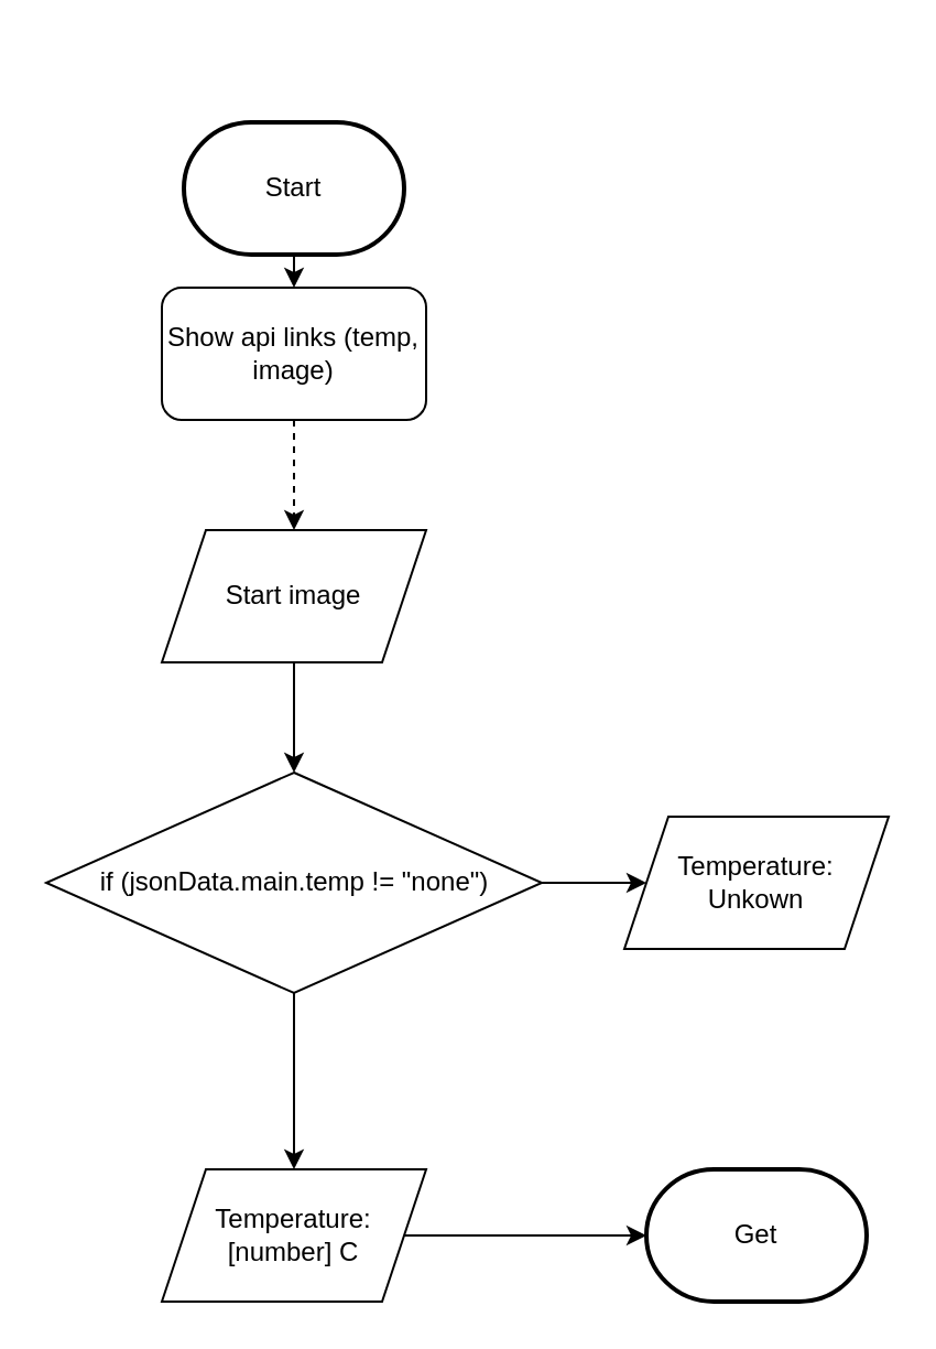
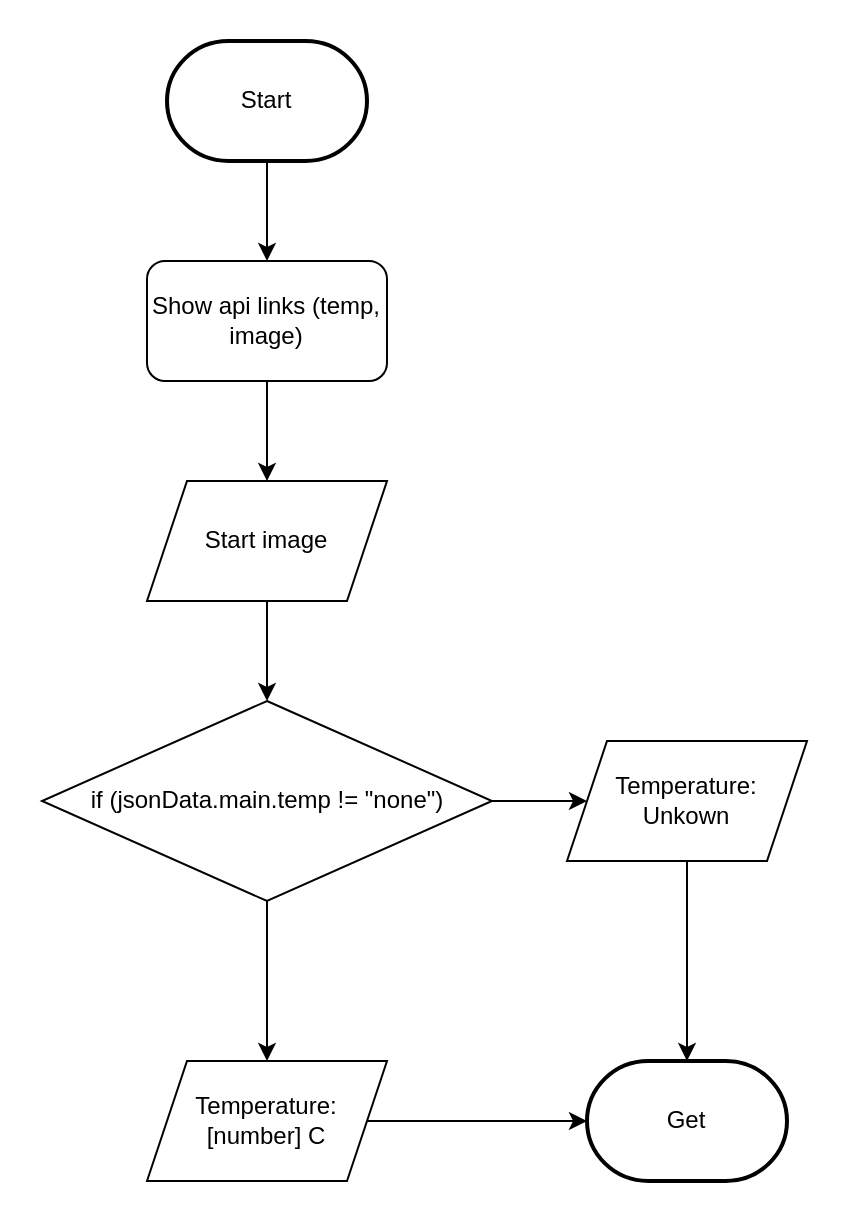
- <mxCell id="3" value="Start" style="strokeWidth=2;html=1;shape=mxgraph.flowchart.terminator;whiteSpace=wrap;" parent="1" vertex="1"><mxGeometry x="83" y="55" width="100" height="60" as="geometry" /></mxCell>
+ <mxCell id="3" value="Start" style="strokeWidth=2;html=1;shape=mxgraph.flowchart.terminator;whiteSpace=wrap;" parent="1" vertex="1"><mxGeometry x="83" y="20" width="100" height="60" as="geometry" /></mxCell>
- <mxCell id="5" style="edgeStyle=none;html=1;entryX=0.5;entryY=0;entryDx=0;entryDy=0;dashed=1;" edge="1" parent="1" source="6" target="8"><mxGeometry relative="1" as="geometry" /></mxCell>
+ <mxCell id="5" style="edgeStyle=none;html=1;entryX=0.5;entryY=0;entryDx=0;entryDy=0;" edge="1" parent="1" source="6" target="8"><mxGeometry relative="1" as="geometry" /></mxCell>
+ <mxCell id="14" style="edgeStyle=none;html=1;entryX=0.5;entryY=0;entryDx=0;entryDy=0;entryPerimeter=0;" edge="1" parent="1" source="15" target="4"><mxGeometry relative="1" as="geometry" /></mxCell>
